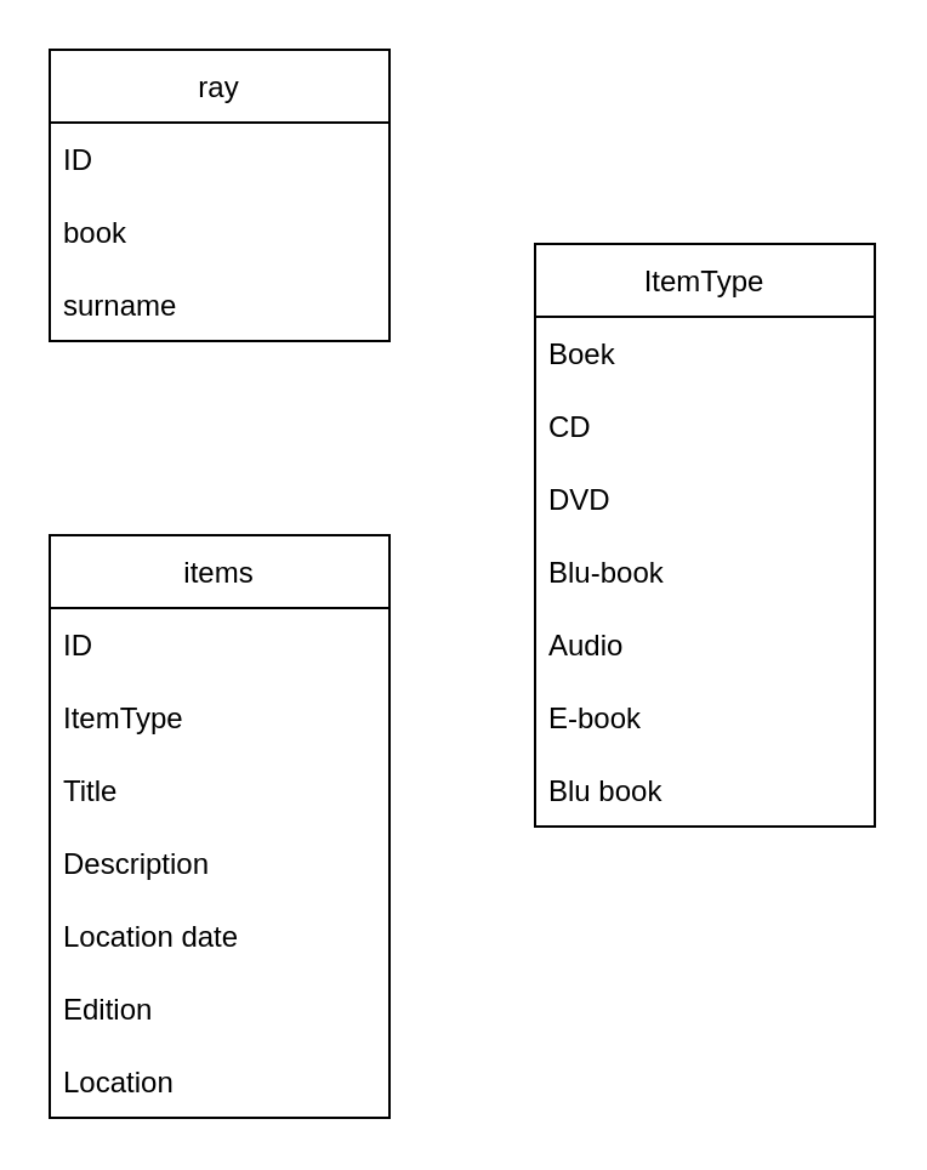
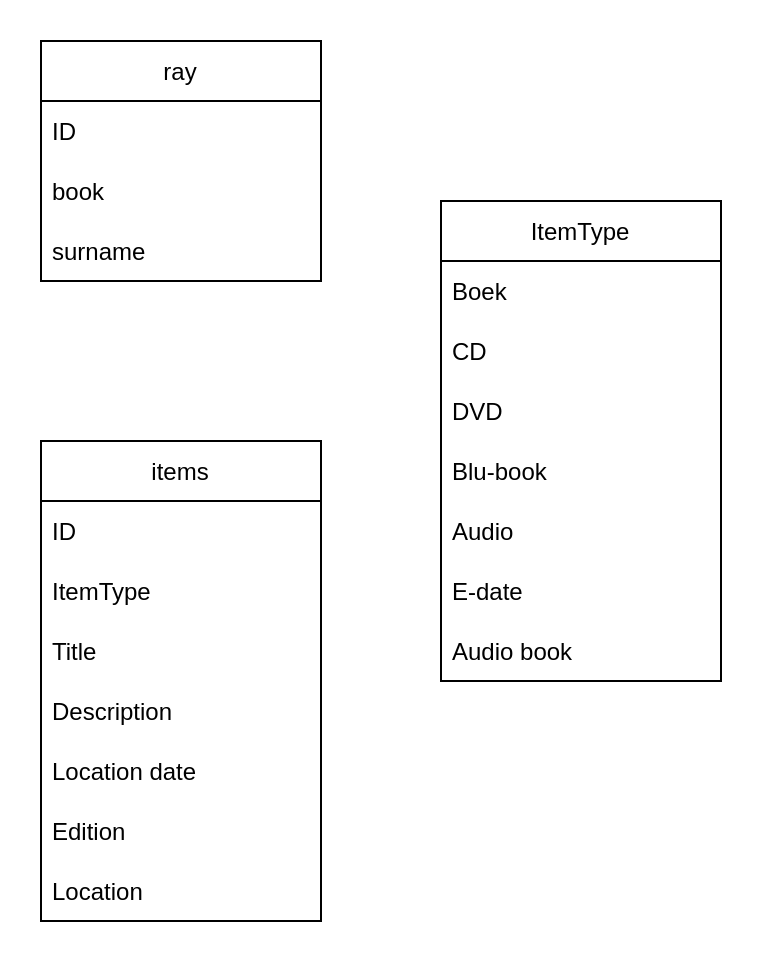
- <mxCell id="8" value="E-book" style="text;strokeColor=none;fillColor=none;align=left;verticalAlign=middle;spacingLeft=4;spacingRight=4;overflow=hidden;points=[[0,0.5],[1,0.5]];portConstraint=eastwest;rotatable=0;" vertex="1" parent="2"><mxGeometry y="180" width="140" height="30" as="geometry" /></mxCell>
+ <mxCell id="8" value="E-date" style="text;strokeColor=none;fillColor=none;align=left;verticalAlign=middle;spacingLeft=4;spacingRight=4;overflow=hidden;points=[[0,0.5],[1,0.5]];portConstraint=eastwest;rotatable=0;" vertex="1" parent="2"><mxGeometry y="180" width="140" height="30" as="geometry" /></mxCell>
- <mxCell id="9" value="Blu book" style="text;strokeColor=none;fillColor=none;align=left;verticalAlign=middle;spacingLeft=4;spacingRight=4;overflow=hidden;points=[[0,0.5],[1,0.5]];portConstraint=eastwest;rotatable=0;" vertex="1" parent="2"><mxGeometry y="210" width="140" height="30" as="geometry" /></mxCell>
+ <mxCell id="9" value="Audio book" style="text;strokeColor=none;fillColor=none;align=left;verticalAlign=middle;spacingLeft=4;spacingRight=4;overflow=hidden;points=[[0,0.5],[1,0.5]];portConstraint=eastwest;rotatable=0;" vertex="1" parent="2"><mxGeometry y="210" width="140" height="30" as="geometry" /></mxCell>
